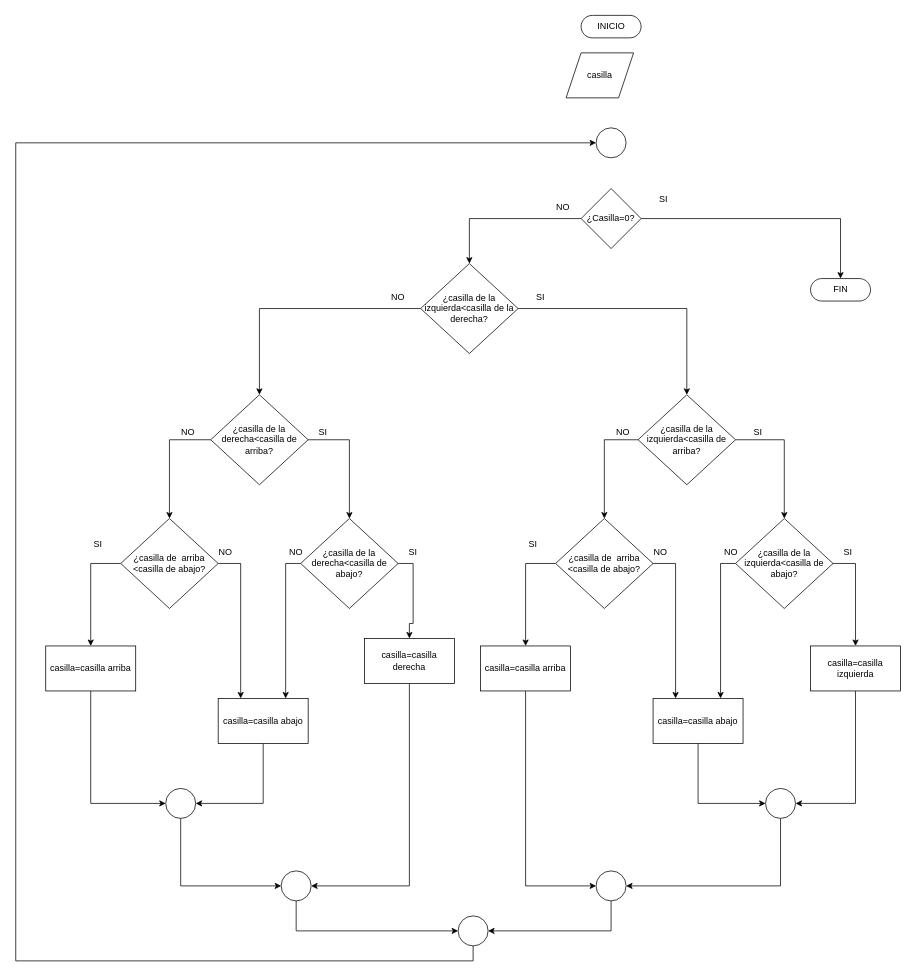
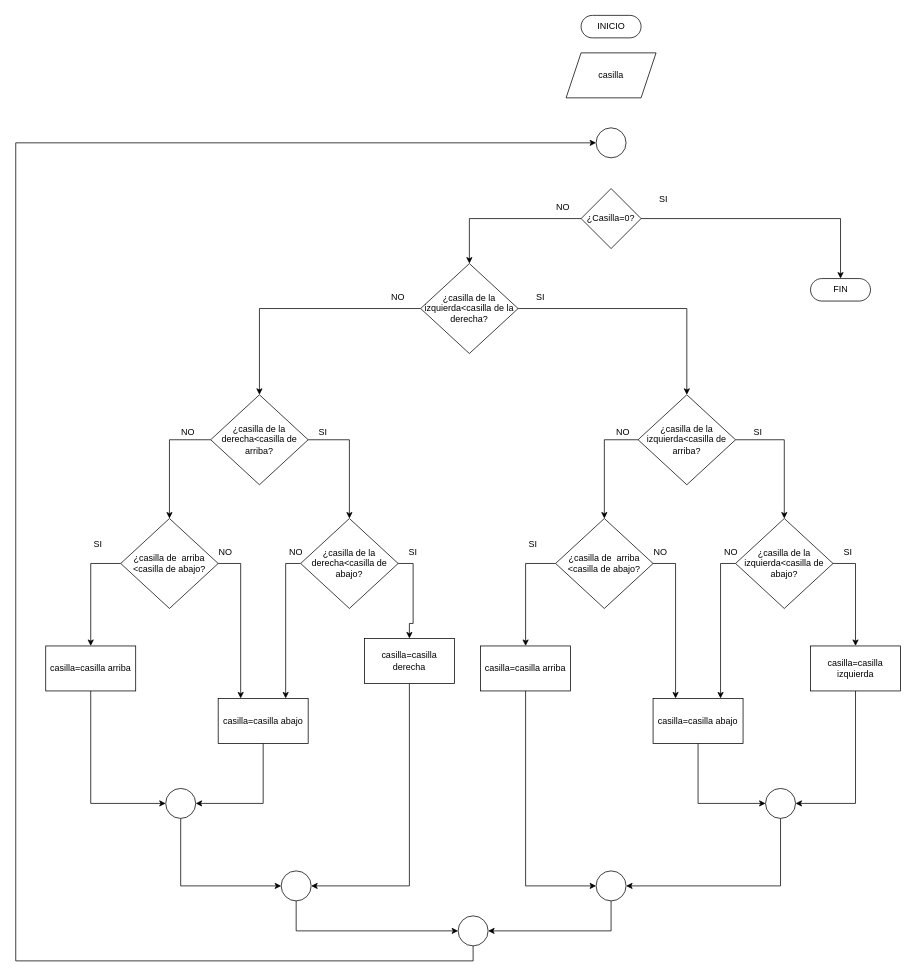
- <mxCell id="66" value="casilla" style="shape=parallelogram;perimeter=parallelogramPerimeter;whiteSpace=wrap;html=1;fixedSize=1;" vertex="1" parent="1"><mxGeometry x="754" y="70" width="90" height="60" as="geometry" /></mxCell>
+ <mxCell id="66" value="casilla" style="shape=parallelogram;perimeter=parallelogramPerimeter;whiteSpace=wrap;html=1;fixedSize=1;" vertex="1" parent="1"><mxGeometry x="754" y="70" width="120" height="60" as="geometry" /></mxCell>
